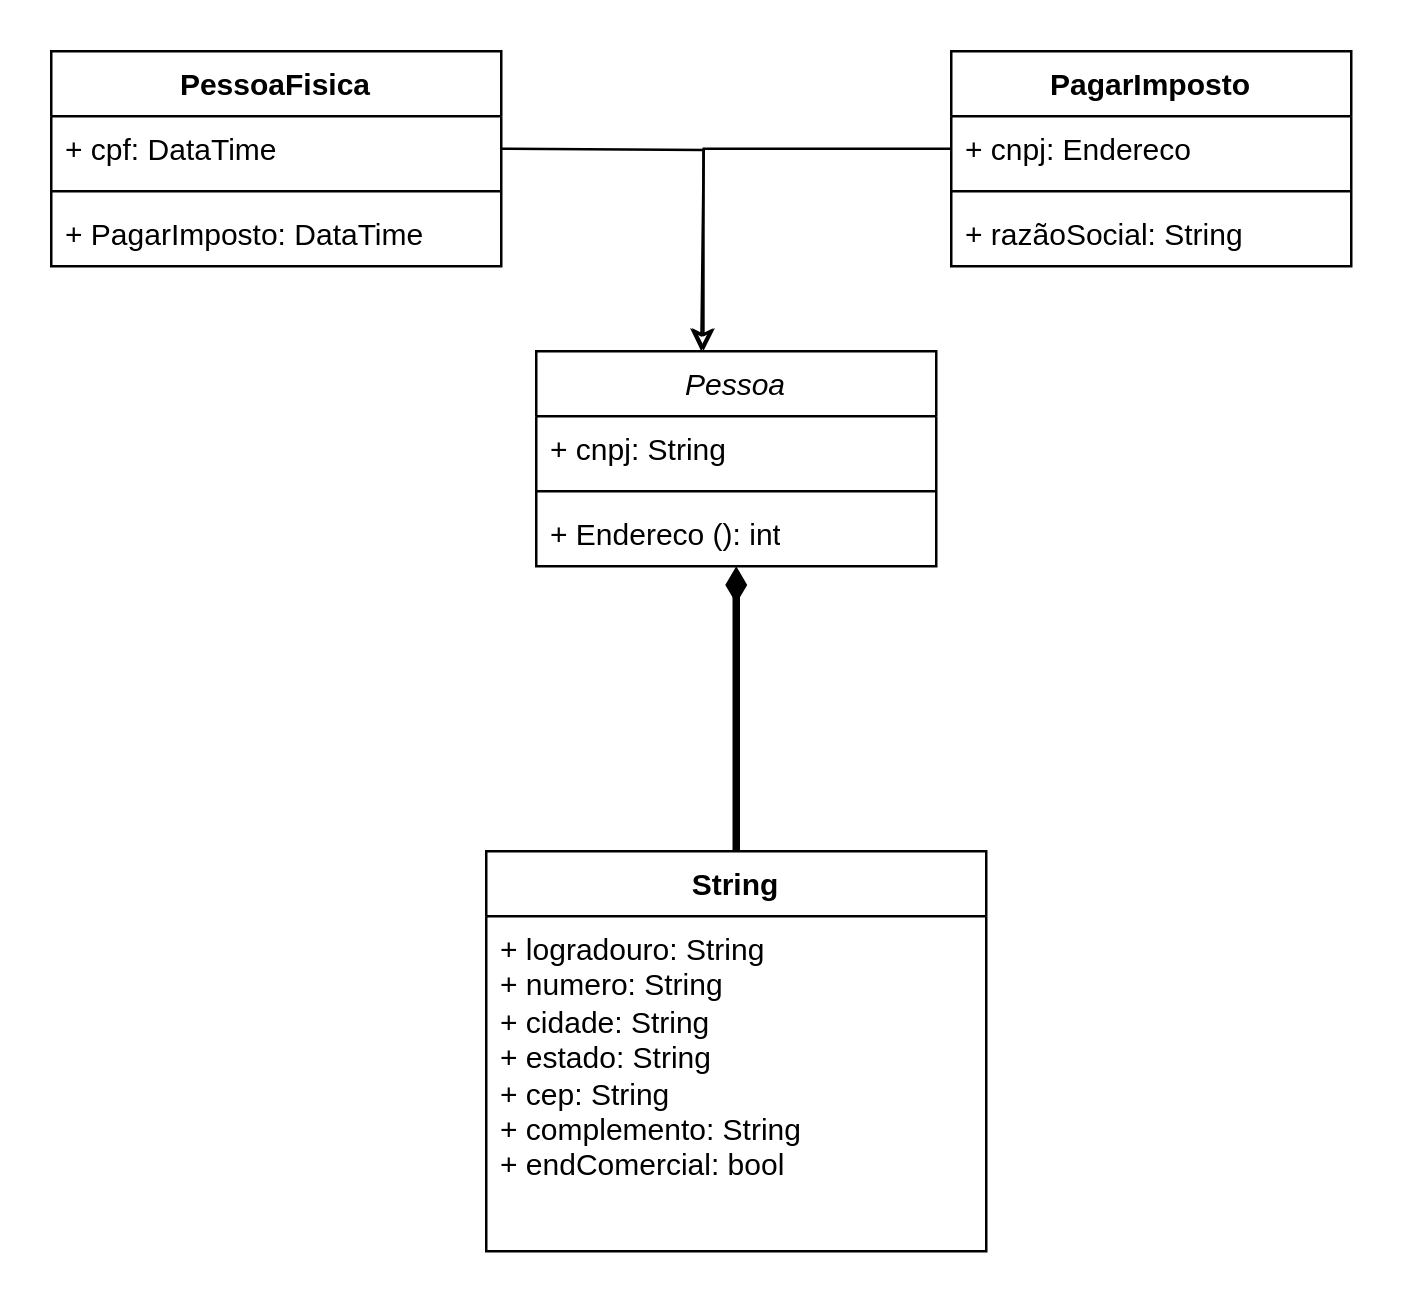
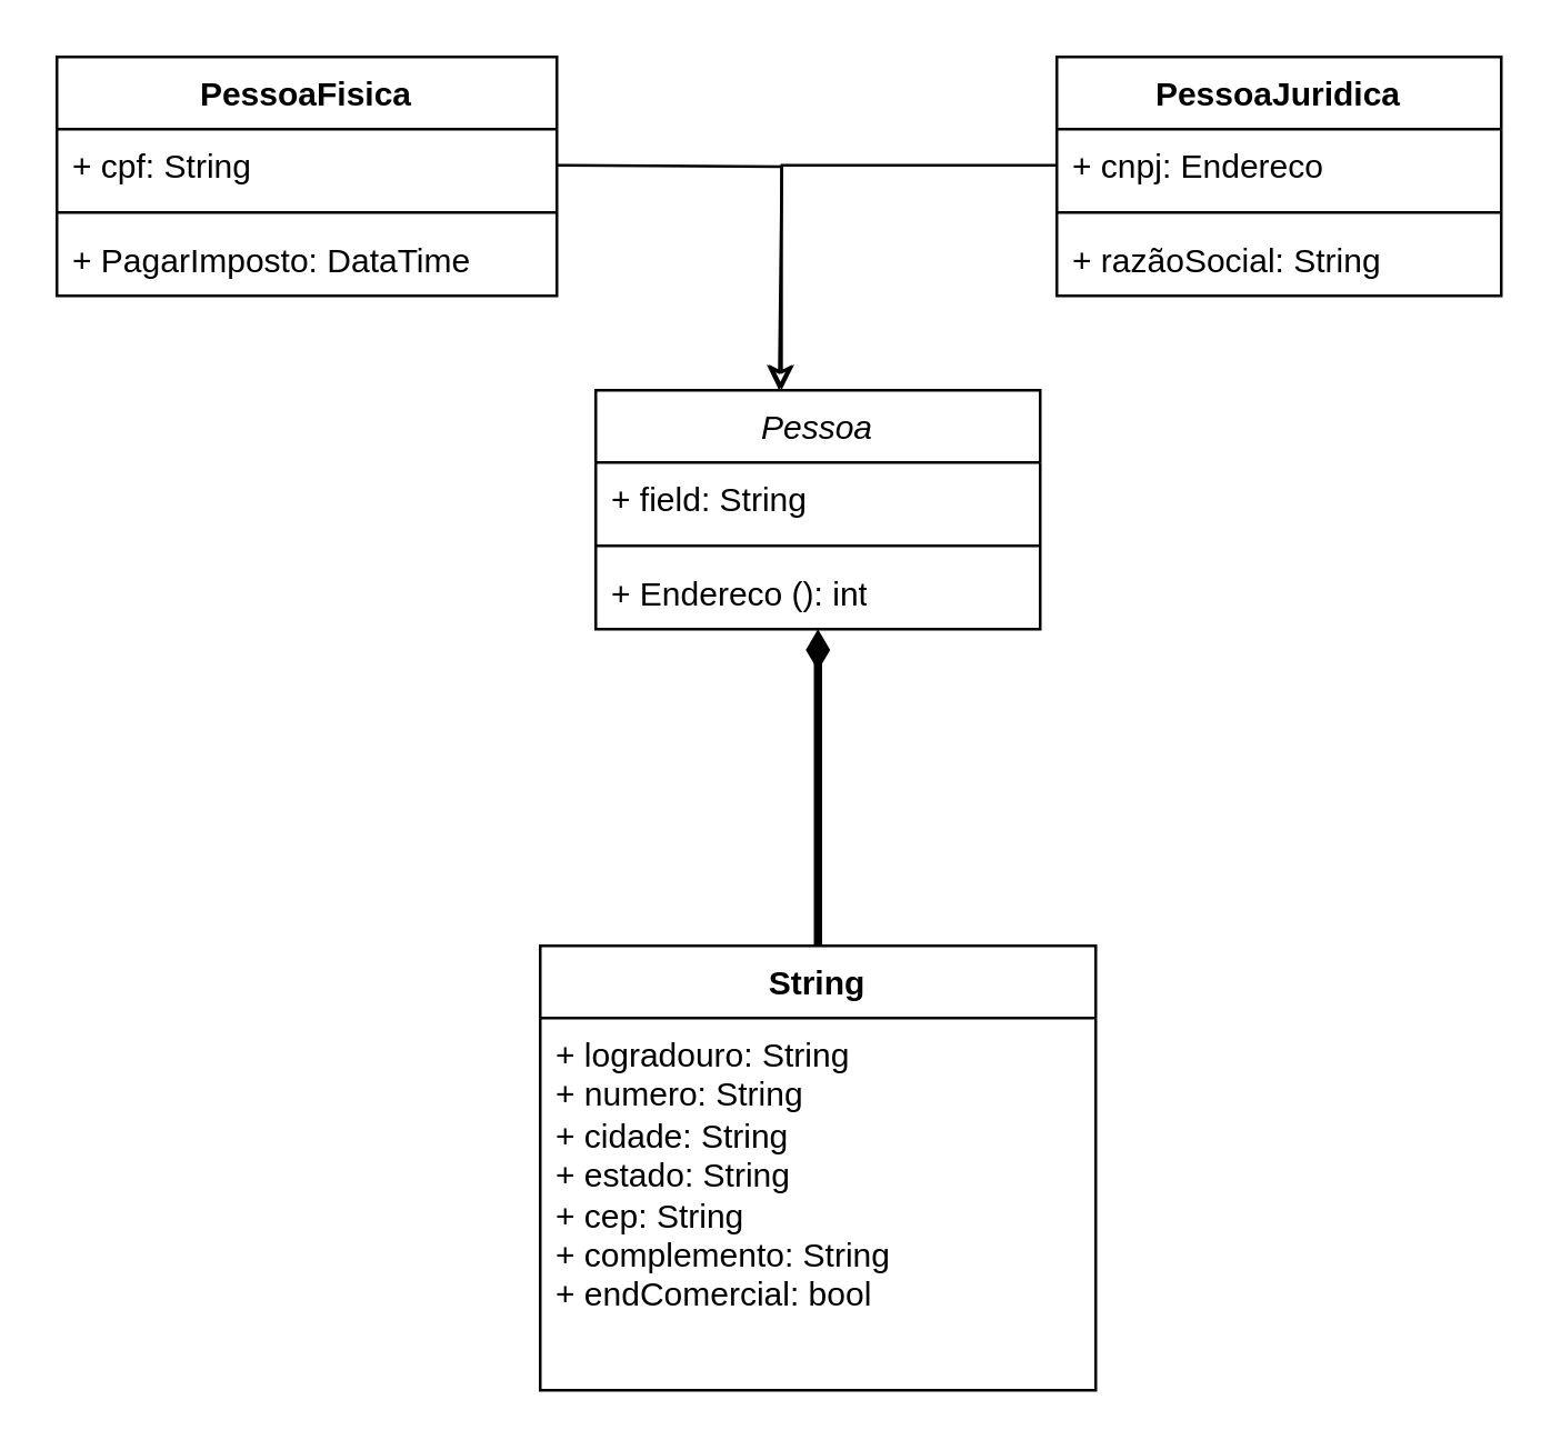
- <mxCell id="10" value="PagarImposto" style="swimlane;fontStyle=1;align=center;verticalAlign=top;childLayout=stackLayout;horizontal=1;startSize=26;horizontalStack=0;resizeParent=1;resizeParentMax=0;resizeLast=0;collapsible=1;marginBottom=0;whiteSpace=wrap;html=1;" vertex="1" parent="1"><mxGeometry x="380" y="20" width="160" height="86" as="geometry" /></mxCell>
+ <mxCell id="10" value="PessoaJuridica" style="swimlane;fontStyle=1;align=center;verticalAlign=top;childLayout=stackLayout;horizontal=1;startSize=26;horizontalStack=0;resizeParent=1;resizeParentMax=0;resizeLast=0;collapsible=1;marginBottom=0;whiteSpace=wrap;html=1;" vertex="1" parent="1"><mxGeometry x="380" y="20" width="160" height="86" as="geometry" /></mxCell>
- <mxCell id="16" value="+ cpf: DataTime" style="text;strokeColor=none;fillColor=none;align=left;verticalAlign=top;spacingLeft=4;spacingRight=4;overflow=hidden;rotatable=0;points=[[0,0.5],[1,0.5]];portConstraint=eastwest;whiteSpace=wrap;html=1;" vertex="1" parent="15"><mxGeometry y="26" width="180" height="26" as="geometry" /></mxCell>
+ <mxCell id="16" value="+ cpf: String" style="text;strokeColor=none;fillColor=none;align=left;verticalAlign=top;spacingLeft=4;spacingRight=4;overflow=hidden;rotatable=0;points=[[0,0.5],[1,0.5]];portConstraint=eastwest;whiteSpace=wrap;html=1;" vertex="1" parent="15"><mxGeometry y="26" width="180" height="26" as="geometry" /></mxCell>
- <mxCell id="3" value="+ cnpj: String" style="text;strokeColor=none;fillColor=none;align=left;verticalAlign=top;spacingLeft=4;spacingRight=4;overflow=hidden;rotatable=0;points=[[0,0.5],[1,0.5]];portConstraint=eastwest;whiteSpace=wrap;html=1;" vertex="1" parent="2"><mxGeometry y="26" width="160" height="26" as="geometry" /></mxCell>
+ <mxCell id="3" value="+ field: String" style="text;strokeColor=none;fillColor=none;align=left;verticalAlign=top;spacingLeft=4;spacingRight=4;overflow=hidden;rotatable=0;points=[[0,0.5],[1,0.5]];portConstraint=eastwest;whiteSpace=wrap;html=1;" vertex="1" parent="2"><mxGeometry y="26" width="160" height="26" as="geometry" /></mxCell>
